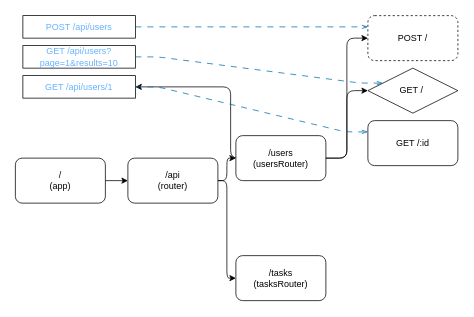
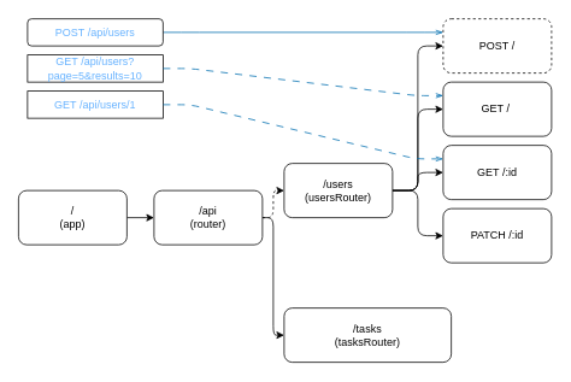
- <mxCell id="17" value="POST /api/users" style="rounded=0;whiteSpace=wrap;html=1;fontColor=#66B2FF;" parent="1" vertex="1"><mxGeometry x="30" y="20" width="150" height="30" as="geometry" /></mxCell>
+ <mxCell id="17" value="POST /api/users" style="whiteSpace=wrap;html=1;fontColor=#66B2FF;rounded=1;" parent="1" vertex="1"><mxGeometry x="30" y="20" width="150" height="30" as="geometry" /></mxCell>
- <mxCell id="16" style="edgeStyle=entityRelationEdgeStyle;html=1;exitX=1;exitY=0.5;exitDx=0;exitDy=0;dashed=1;dashPattern=8 8;entryX=0;entryY=0.25;entryDx=0;entryDy=0;endArrow=openThin;endFill=0;fillColor=#1ba1e2;strokeColor=#006EAF;" edge="1" parent="1" source="17" target="15"><mxGeometry relative="1" as="geometry"><mxPoint x="350" y="70" as="targetPoint" /></mxGeometry></mxCell>
+ <mxCell id="16" style="edgeStyle=entityRelationEdgeStyle;html=1;exitX=1;exitY=0.5;exitDx=0;exitDy=0;dashed=0;dashPattern=8 8;entryX=0;entryY=0.25;entryDx=0;entryDy=0;endArrow=openThin;endFill=0;fillColor=#1ba1e2;strokeColor=#006EAF;" edge="1" parent="1" source="17" target="15"><mxGeometry relative="1" as="geometry"><mxPoint x="350" y="70" as="targetPoint" /></mxGeometry></mxCell>
- <mxCell id="21" value="GET /api/users?page=1&amp;amp;results=10" style="rounded=0;whiteSpace=wrap;html=1;fontColor=#66B2FF;" vertex="1" parent="1"><mxGeometry x="30" y="60" width="150" height="30" as="geometry" /></mxCell>
+ <mxCell id="21" value="GET /api/users?page=5&amp;amp;results=10" style="rounded=0;whiteSpace=wrap;html=1;fontColor=#66B2FF;" vertex="1" parent="1"><mxGeometry x="30" y="60" width="150" height="30" as="geometry" /></mxCell>
- <mxCell id="13" value="GET /&amp;nbsp;" style="rhombus;whiteSpace=wrap;html=1;" parent="1" vertex="1"><mxGeometry x="490" y="90" width="120" height="60" as="geometry" /></mxCell>
+ <mxCell id="13" value="GET /&amp;nbsp;" style="rounded=1;whiteSpace=wrap;html=1;" parent="1" vertex="1"><mxGeometry x="490" y="90" width="120" height="60" as="geometry" /></mxCell>
- <mxCell id="9" style="edgeStyle=elbowEdgeStyle;html=1;exitX=1;exitY=0.5;exitDx=0;exitDy=0;" edge="1" parent="1" source="11" target="14"><mxGeometry relative="1" as="geometry" /></mxCell>
+ <mxCell id="9" style="edgeStyle=elbowEdgeStyle;html=1;exitX=1;exitY=0.5;exitDx=0;exitDy=0;entryX=0;entryY=0.5;entryDx=0;entryDy=0;" edge="1" parent="1" source="11" target="18"><mxGeometry relative="1" as="geometry" /></mxCell>
- <mxCell id="5" style="edgeStyle=elbowEdgeStyle;html=1;exitX=1;exitY=0.5;exitDx=0;exitDy=0;entryX=0;entryY=0.5;entryDx=0;entryDy=0;" edge="1" parent="1" source="6" target="11"><mxGeometry relative="1" as="geometry" /></mxCell>
+ <mxCell id="5" style="edgeStyle=elbowEdgeStyle;html=1;exitX=1;exitY=0.5;exitDx=0;exitDy=0;entryX=0;entryY=0.5;entryDx=0;entryDy=0;dashed=1;" edge="1" parent="1" source="6" target="11"><mxGeometry relative="1" as="geometry" /></mxCell>
+ <mxCell id="10" style="edgeStyle=elbowEdgeStyle;html=1;exitX=1;exitY=0.5;exitDx=0;exitDy=0;" edge="1" parent="1" source="11" target="19"><mxGeometry relative="1" as="geometry" /></mxCell>
+ <mxCell id="19" value="PATCH /:id" style="rounded=1;whiteSpace=wrap;html=1;" vertex="1" parent="1"><mxGeometry x="490" y="230" width="120" height="60" as="geometry" /></mxCell>
- <mxCell id="12" value="/tasks&lt;br&gt;(tasksRouter)" style="rounded=1;whiteSpace=wrap;html=1;" parent="1" vertex="1"><mxGeometry x="314" y="340" width="120" height="60" as="geometry" /></mxCell>
+ <mxCell id="12" value="/tasks&lt;br&gt;(tasksRouter)" style="rounded=1;whiteSpace=wrap;html=1;" parent="1" vertex="1"><mxGeometry x="314" y="340" width="185" height="60" as="geometry" /></mxCell>
